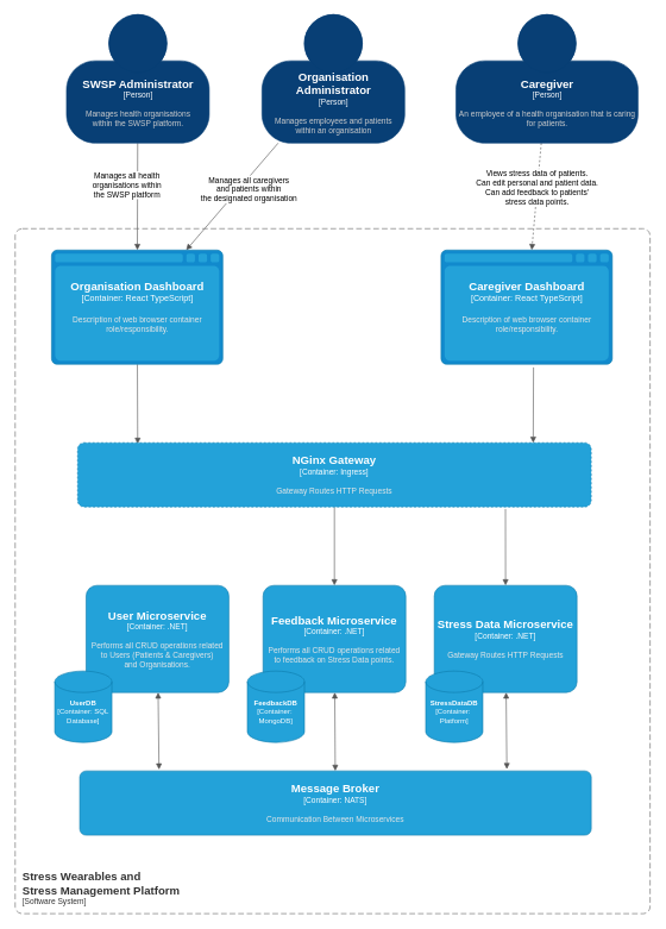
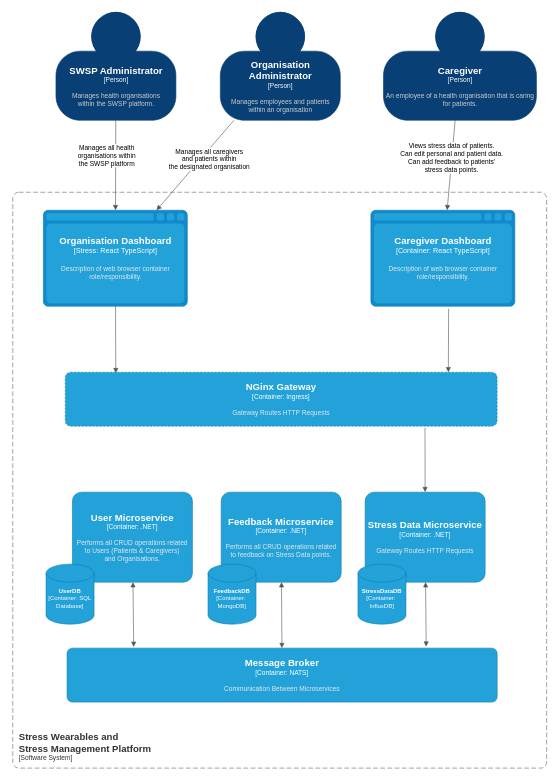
- <mxCell id="8" style="edgeStyle=none;rounded=0;orthogonalLoop=1;jettySize=auto;html=1;strokeColor=#525252;endArrow=block;endFill=1;dashed=1;" edge="1" parent="1" source="10" target="14"><mxGeometry relative="1" as="geometry"><mxPoint x="534.118" y="280" as="targetPoint" /></mxGeometry></mxCell>
+ <mxCell id="8" style="edgeStyle=none;rounded=0;orthogonalLoop=1;jettySize=auto;html=1;strokeColor=#525252;endArrow=block;endFill=1;" edge="1" parent="1" source="10" target="14"><mxGeometry relative="1" as="geometry"><mxPoint x="534.118" y="280" as="targetPoint" /></mxGeometry></mxCell>
- <mxCell id="12" value="&lt;font style=&quot;font-size: 16px&quot;&gt;&lt;b&gt;Organisation Dashboard&lt;/b&gt;&lt;/font&gt;&lt;div&gt;[Container:&amp;nbsp;React TypeScript]&lt;/div&gt;&lt;br&gt;&lt;div&gt;&lt;font style=&quot;font-size: 11px&quot;&gt;&lt;font color=&quot;#E6E6E6&quot;&gt;Description of web browser container role/responsibility.&lt;/font&gt;&lt;/div&gt;" style="shape=mxgraph.c4.webBrowserContainer2;whiteSpace=wrap;html=1;boundedLbl=1;rounded=0;labelBackgroundColor=none;strokeColor=#118ACD;fillColor=#23A2D9;strokeColor=#118ACD;strokeColor2=#0E7DAD;fontSize=12;fontColor=#ffffff;align=center;metaEdit=1;points=[[0.5,0,0],[1,0.25,0],[1,0.5,0],[1,0.75,0],[0.5,1,0],[0,0.75,0],[0,0.5,0],[0,0.25,0]];resizable=0;" vertex="1" parent="1"><mxGeometry x="71.5" y="350" width="240" height="160" as="geometry" /></mxCell>
+ <mxCell id="12" value="&lt;font style=&quot;font-size: 16px&quot;&gt;&lt;b&gt;Organisation Dashboard&lt;/b&gt;&lt;/font&gt;&lt;div&gt;[Stress:&amp;nbsp;React TypeScript]&lt;/div&gt;&lt;br&gt;&lt;div&gt;&lt;font style=&quot;font-size: 11px&quot;&gt;&lt;font color=&quot;#E6E6E6&quot;&gt;Description of web browser container role/responsibility.&lt;/font&gt;&lt;/div&gt;" style="shape=mxgraph.c4.webBrowserContainer2;whiteSpace=wrap;html=1;boundedLbl=1;rounded=0;labelBackgroundColor=none;strokeColor=#118ACD;fillColor=#23A2D9;strokeColor=#118ACD;strokeColor2=#0E7DAD;fontSize=12;fontColor=#ffffff;align=center;metaEdit=1;points=[[0.5,0,0],[1,0.25,0],[1,0.5,0],[1,0.75,0],[0.5,1,0],[0,0.75,0],[0,0.5,0],[0,0.25,0]];resizable=0;" vertex="1" parent="1"><mxGeometry x="71.5" y="350" width="240" height="160" as="geometry" /></mxCell>
- <mxCell id="15" style="edgeStyle=none;rounded=0;orthogonalLoop=1;jettySize=auto;html=1;strokeColor=#575757;fontSize=10;endArrow=block;endFill=1;" edge="1" parent="1" source="17" target="21"><mxGeometry relative="1" as="geometry" /></mxCell>
- <mxCell id="26" value="&lt;font style=&quot;font-size: 10px;&quot;&gt;&lt;b style=&quot;font-size: 10px;&quot;&gt;StressDataDB&lt;/b&gt;&lt;/font&gt;&lt;div style=&quot;font-size: 10px;&quot;&gt;[Container:&amp;nbsp;&#10;Platform]&lt;/div&gt;&lt;br style=&quot;font-size: 10px;&quot;&gt;&lt;div style=&quot;font-size: 10px;&quot;&gt;&lt;font style=&quot;font-size: 10px;&quot;&gt;&lt;font color=&quot;#E6E6E6&quot; style=&quot;font-size: 10px;&quot;&gt;&lt;/font&gt;&lt;/font&gt;&lt;/div&gt;" style="shape=cylinder3;size=15;whiteSpace=wrap;html=1;boundedLbl=1;rounded=0;labelBackgroundColor=none;fillColor=#23A2D9;fontSize=10;fontColor=#ffffff;align=center;strokeColor=#0E7DAD;metaEdit=1;points=[[0.5,0,0],[1,0.25,0],[1,0.5,0],[1,0.75,0],[0.5,1,0],[0,0.75,0],[0,0.5,0],[0,0.25,0]];resizable=1;resizeWidth=1;resizeHeight=1;" vertex="1" parent="1"><mxGeometry x="596" y="940" width="80" height="100" as="geometry" /></mxCell>
+ <mxCell id="26" value="&lt;font style=&quot;font-size: 10px;&quot;&gt;&lt;b style=&quot;font-size: 10px;&quot;&gt;StressDataDB&lt;/b&gt;&lt;/font&gt;&lt;div style=&quot;font-size: 10px;&quot;&gt;[Container:&amp;nbsp;&#10;InfluxDB]&lt;/div&gt;&lt;br style=&quot;font-size: 10px;&quot;&gt;&lt;div style=&quot;font-size: 10px;&quot;&gt;&lt;font style=&quot;font-size: 10px;&quot;&gt;&lt;font color=&quot;#E6E6E6&quot; style=&quot;font-size: 10px;&quot;&gt;&lt;/font&gt;&lt;/font&gt;&lt;/div&gt;" style="shape=cylinder3;size=15;whiteSpace=wrap;html=1;boundedLbl=1;rounded=0;labelBackgroundColor=none;fillColor=#23A2D9;fontSize=10;fontColor=#ffffff;align=center;strokeColor=#0E7DAD;metaEdit=1;points=[[0.5,0,0],[1,0.25,0],[1,0.5,0],[1,0.75,0],[0.5,1,0],[0,0.75,0],[0,0.5,0],[0,0.25,0]];resizable=1;resizeWidth=1;resizeHeight=1;" vertex="1" parent="1"><mxGeometry x="596" y="940" width="80" height="100" as="geometry" /></mxCell>
